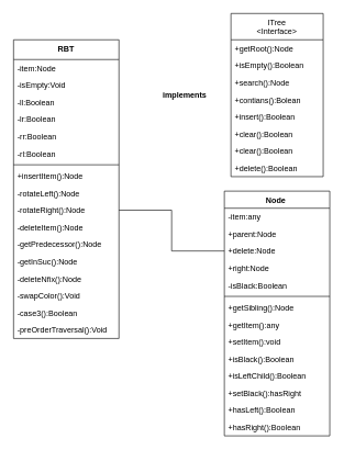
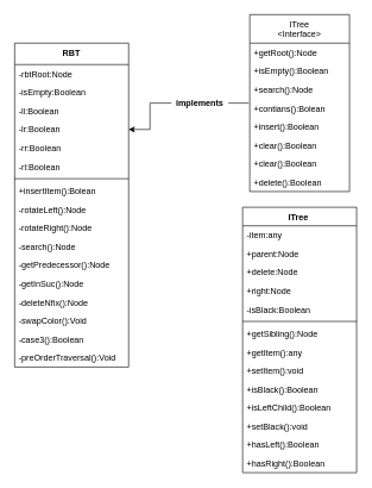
- <mxCell id="18" value="-item:Node" style="text;strokeColor=none;fillColor=none;align=left;verticalAlign=top;spacingLeft=4;spacingRight=4;overflow=hidden;rotatable=0;points=[[0,0.5],[1,0.5]];portConstraint=eastwest;" vertex="1" parent="17"><mxGeometry y="30" width="160" height="26" as="geometry" /></mxCell>
+ <mxCell id="18" value="-rbtRoot:Node" style="text;strokeColor=none;fillColor=none;align=left;verticalAlign=top;spacingLeft=4;spacingRight=4;overflow=hidden;rotatable=0;points=[[0,0.5],[1,0.5]];portConstraint=eastwest;" vertex="1" parent="17"><mxGeometry y="30" width="160" height="26" as="geometry" /></mxCell>
- <mxCell id="19" value="-isEmpty:Void" style="text;strokeColor=none;fillColor=none;align=left;verticalAlign=top;spacingLeft=4;spacingRight=4;overflow=hidden;rotatable=0;points=[[0,0.5],[1,0.5]];portConstraint=eastwest;labelBackgroundColor=none;" vertex="1" parent="17"><mxGeometry y="56" width="160" height="26" as="geometry" /></mxCell>
+ <mxCell id="19" value="-isEmpty:Boolean" style="text;strokeColor=none;fillColor=none;align=left;verticalAlign=top;spacingLeft=4;spacingRight=4;overflow=hidden;rotatable=0;points=[[0,0.5],[1,0.5]];portConstraint=eastwest;labelBackgroundColor=none;" vertex="1" parent="17"><mxGeometry y="56" width="160" height="26" as="geometry" /></mxCell>
+ <mxCell id="46" value="" style="edgeStyle=orthogonalEdgeStyle;rounded=0;orthogonalLoop=1;jettySize=auto;html=1;exitX=1;exitY=0.5;exitDx=0;exitDy=0;entryX=0;entryY=0.5;entryDx=0;entryDy=0;endArrow=none;endFill=0;startArrow=classic;startFill=1;" edge="1" parent="1" source="21" target="45"><mxGeometry relative="1" as="geometry"><mxPoint x="180" y="181" as="sourcePoint" /><mxPoint x="350" y="144" as="targetPoint" /><Array as="points" /></mxGeometry></mxCell>
+ <mxCell id="44" style="edgeStyle=orthogonalEdgeStyle;rounded=0;orthogonalLoop=1;jettySize=auto;html=1;exitX=1;exitY=0.5;exitDx=0;exitDy=0;entryX=-0.009;entryY=0.254;entryDx=0;entryDy=0;entryPerimeter=0;endArrow=none;endFill=0;" edge="1" parent="1" source="45" target="39"><mxGeometry relative="1" as="geometry" /></mxCell>
- <mxCell id="25" value="+insertItem():Node" style="text;strokeColor=none;fillColor=none;align=left;verticalAlign=top;spacingLeft=4;spacingRight=4;overflow=hidden;rotatable=0;points=[[0,0.5],[1,0.5]];portConstraint=eastwest;" vertex="1" parent="17"><mxGeometry y="194" width="160" height="26" as="geometry" /></mxCell>
+ <mxCell id="25" value="+insertItem():Bolean" style="text;strokeColor=none;fillColor=none;align=left;verticalAlign=top;spacingLeft=4;spacingRight=4;overflow=hidden;rotatable=0;points=[[0,0.5],[1,0.5]];portConstraint=eastwest;" vertex="1" parent="17"><mxGeometry y="194" width="160" height="26" as="geometry" /></mxCell>
- <mxCell id="2" value="Node " style="swimlane;fontStyle=1;align=center;verticalAlign=top;childLayout=stackLayout;horizontal=1;startSize=26;horizontalStack=0;resizeParent=1;resizeParentMax=0;resizeLast=0;collapsible=1;marginBottom=0;" vertex="1" parent="1"><mxGeometry x="340" y="290" width="160" height="372" as="geometry" /></mxCell>
+ <mxCell id="2" value="ITree " style="swimlane;fontStyle=1;align=center;verticalAlign=top;childLayout=stackLayout;horizontal=1;startSize=26;horizontalStack=0;resizeParent=1;resizeParentMax=0;resizeLast=0;collapsible=1;marginBottom=0;" vertex="1" parent="1"><mxGeometry x="340" y="290" width="160" height="372" as="geometry" /></mxCell>
- <mxCell id="28" value="-deleteItem():Node" style="text;strokeColor=none;fillColor=none;align=left;verticalAlign=top;spacingLeft=4;spacingRight=4;overflow=hidden;rotatable=0;points=[[0,0.5],[1,0.5]];portConstraint=eastwest;labelBackgroundColor=none;" vertex="1" parent="17"><mxGeometry y="272" width="160" height="26" as="geometry" /></mxCell>
+ <mxCell id="28" value="-search():Node" style="text;strokeColor=none;fillColor=none;align=left;verticalAlign=top;spacingLeft=4;spacingRight=4;overflow=hidden;rotatable=0;points=[[0,0.5],[1,0.5]];portConstraint=eastwest;labelBackgroundColor=none;" vertex="1" parent="17"><mxGeometry y="272" width="160" height="26" as="geometry" /></mxCell>
- <mxCell id="47" style="edgeStyle=orthogonalEdgeStyle;rounded=0;orthogonalLoop=1;jettySize=auto;html=1;exitX=1;exitY=0.5;exitDx=0;exitDy=0;entryX=0;entryY=0.5;entryDx=0;entryDy=0;startArrow=none;startFill=0;endArrow=none;endFill=0;" edge="1" parent="1" source="27" target="5"><mxGeometry relative="1" as="geometry" /></mxCell>
- <mxCell id="14" value="+setBlack():hasRight" style="text;strokeColor=none;fillColor=none;align=left;verticalAlign=top;spacingLeft=4;spacingRight=4;overflow=hidden;rotatable=0;points=[[0,0.5],[1,0.5]];portConstraint=eastwest;labelBackgroundColor=none;" vertex="1" parent="2"><mxGeometry y="294" width="160" height="26" as="geometry" /></mxCell>
+ <mxCell id="14" value="+setBlack():void" style="text;strokeColor=none;fillColor=none;align=left;verticalAlign=top;spacingLeft=4;spacingRight=4;overflow=hidden;rotatable=0;points=[[0,0.5],[1,0.5]];portConstraint=eastwest;labelBackgroundColor=none;" vertex="1" parent="2"><mxGeometry y="294" width="160" height="26" as="geometry" /></mxCell>
